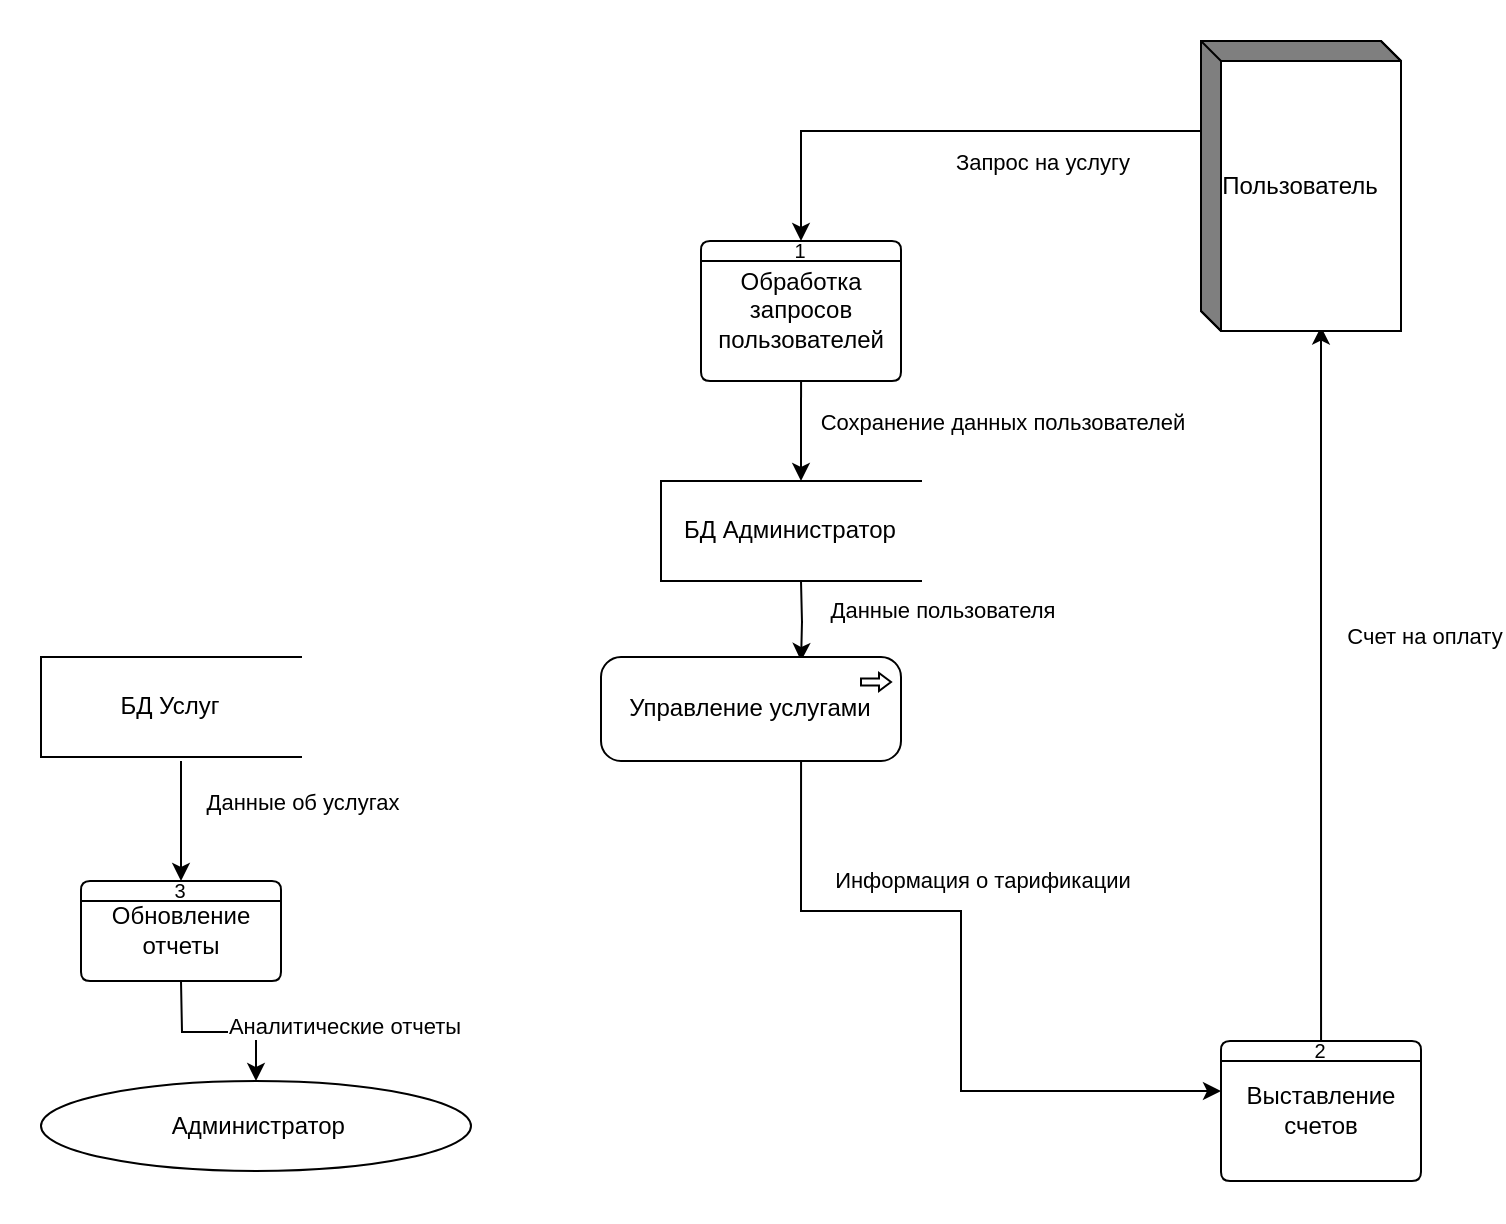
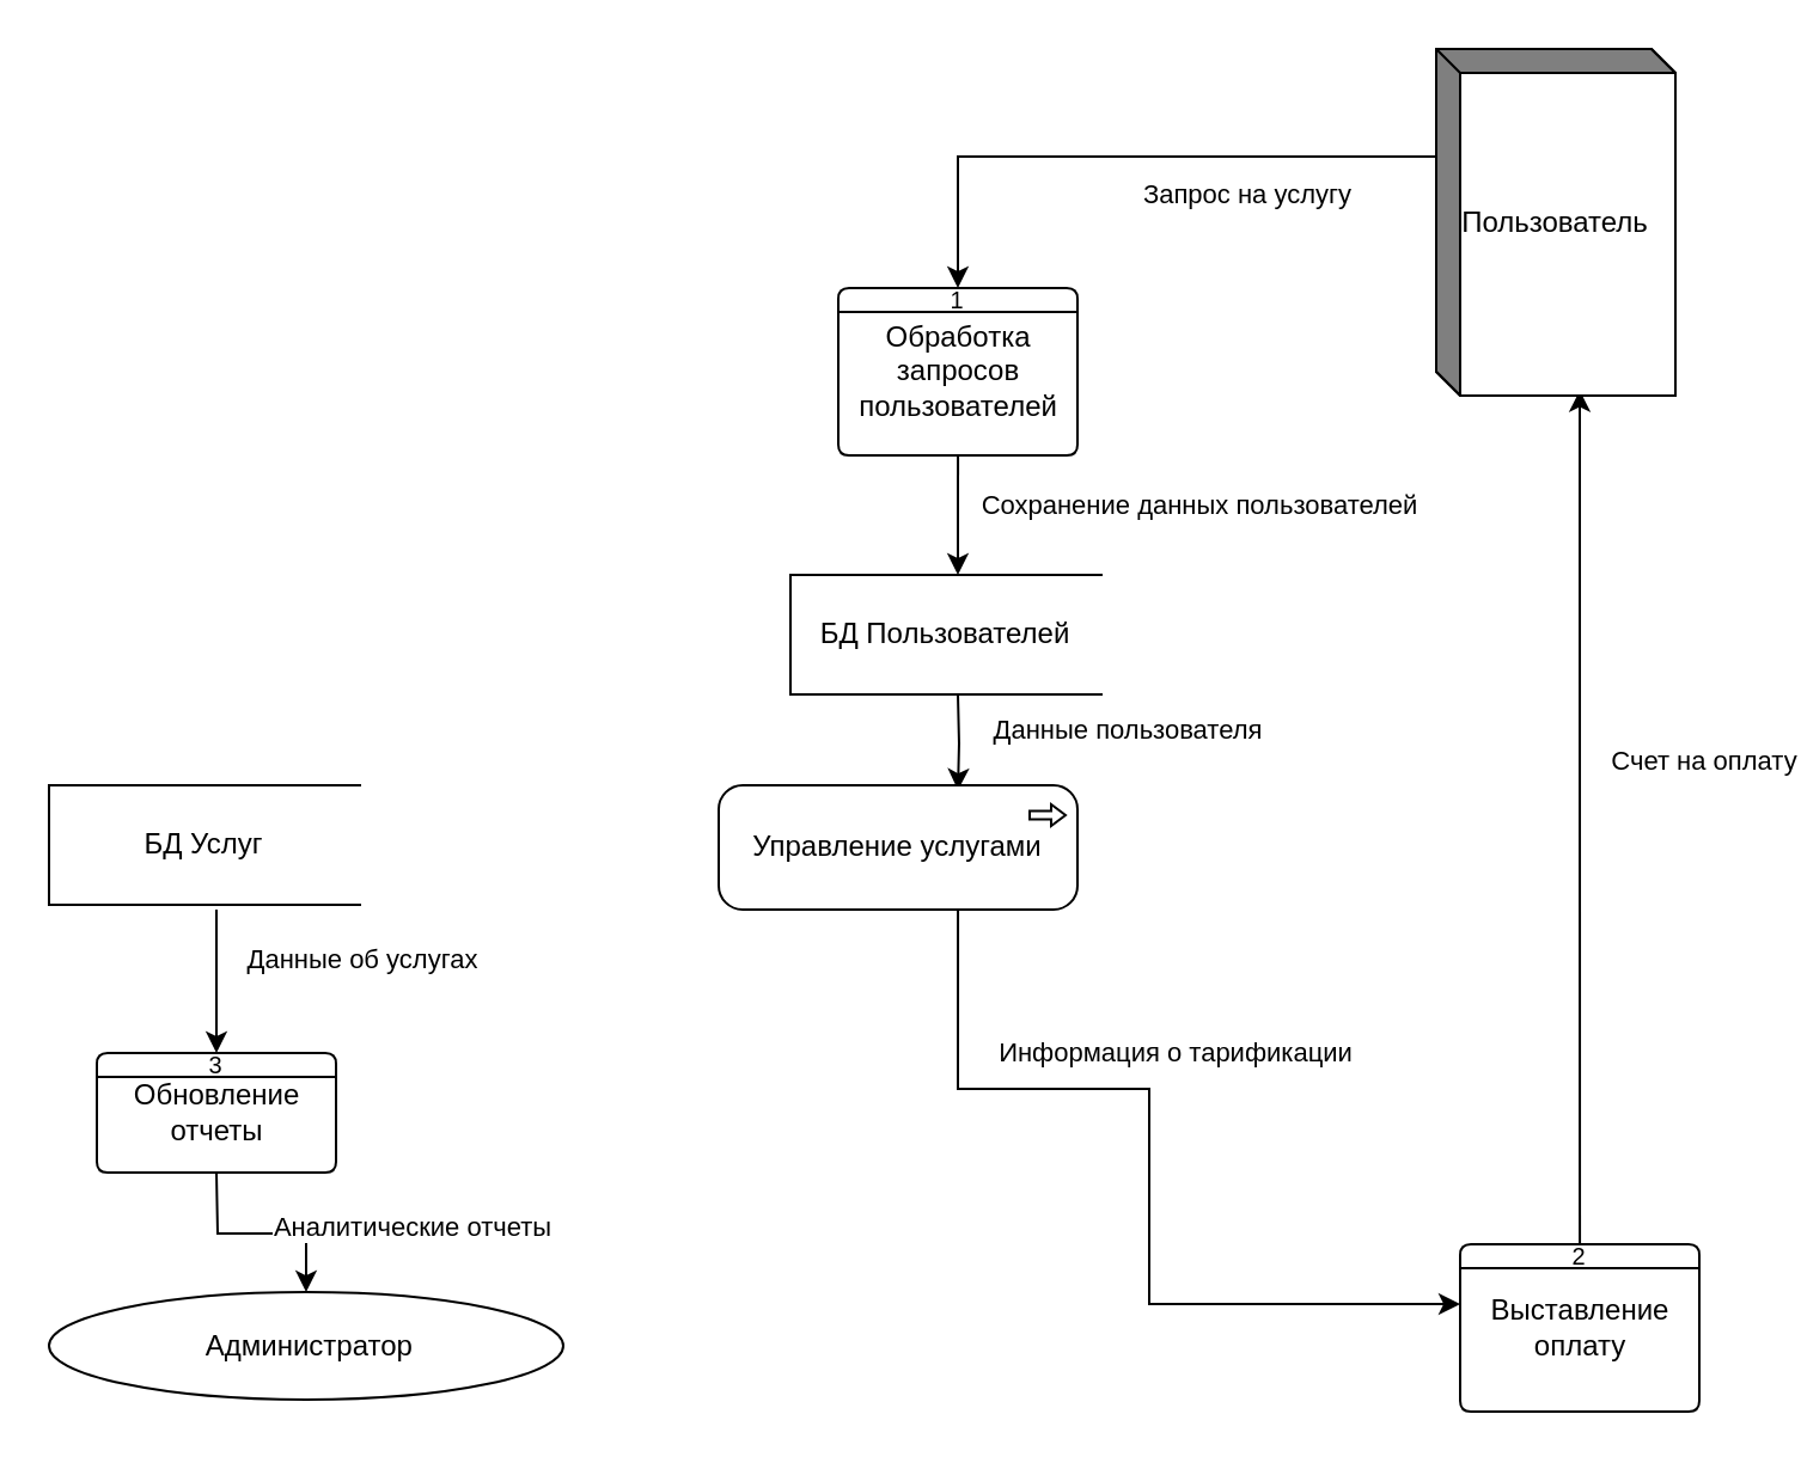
- <mxCell id="17" value="БД Администратор" style="html=1;dashed=0;whiteSpace=wrap;shape=partialRectangle;right=0;" parent="1" vertex="1"><mxGeometry x="330" y="240" width="130" height="50" as="geometry" /></mxCell>
+ <mxCell id="17" value="БД Пользователей" style="html=1;dashed=0;whiteSpace=wrap;shape=partialRectangle;right=0;" parent="1" vertex="1"><mxGeometry x="330" y="240" width="130" height="50" as="geometry" /></mxCell>
- <mxCell id="24" value="&lt;span style=&quot;text-wrap-mode: wrap;&quot;&gt;Выставление счетов&lt;/span&gt;" style="text;html=1;align=center;verticalAlign=middle;resizable=0;points=[];autosize=1;strokeColor=none;fillColor=none;fontFamily=Helvetica;fontSize=12;fontColor=default;fontStyle=0;horizontal=1;" vertex="1" parent="1"><mxGeometry x="590" y="540" width="140" height="30" as="geometry" /></mxCell>
+ <mxCell id="24" value="&lt;span style=&quot;text-wrap-mode: wrap;&quot;&gt;Выставление оплату&lt;/span&gt;" style="text;html=1;align=center;verticalAlign=middle;resizable=0;points=[];autosize=1;strokeColor=none;fillColor=none;fontFamily=Helvetica;fontSize=12;fontColor=default;fontStyle=0;horizontal=1;" vertex="1" parent="1"><mxGeometry x="590" y="540" width="140" height="30" as="geometry" /></mxCell>
